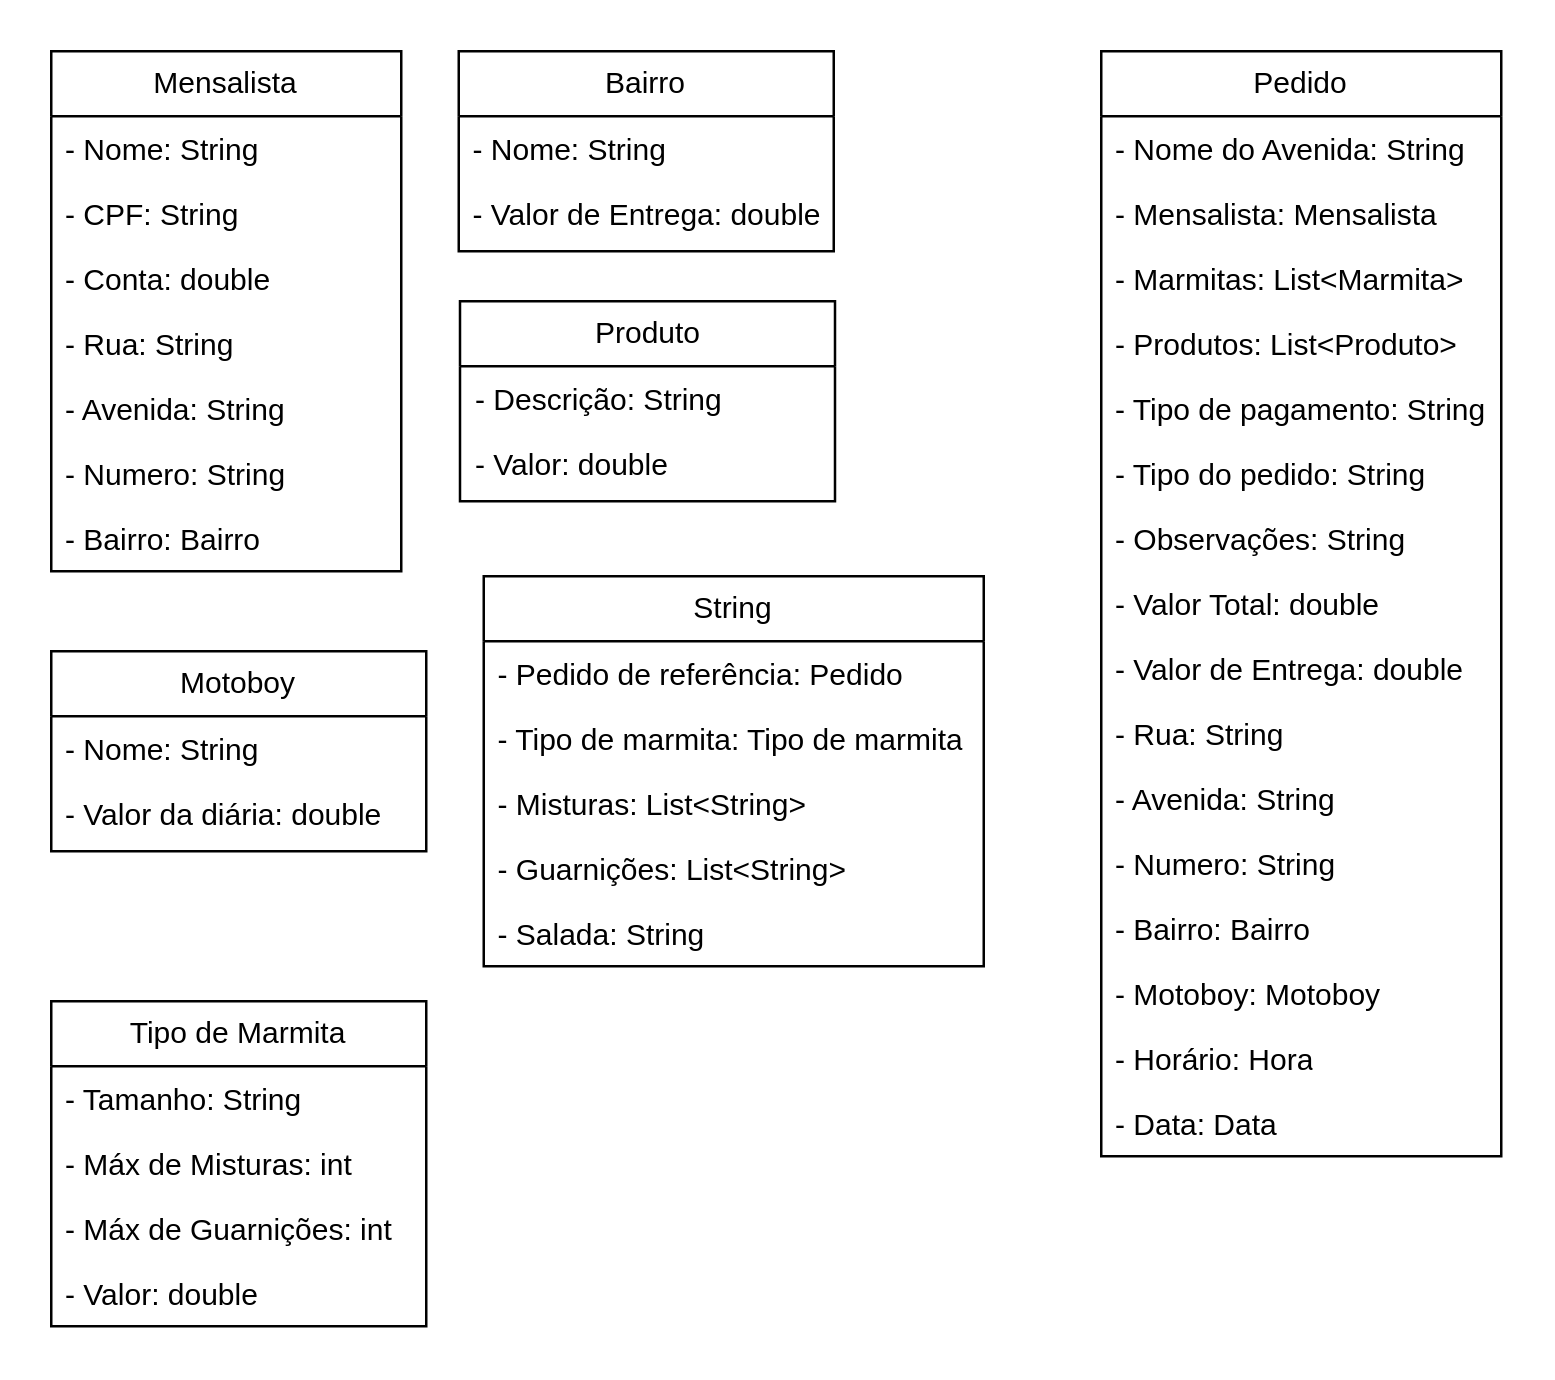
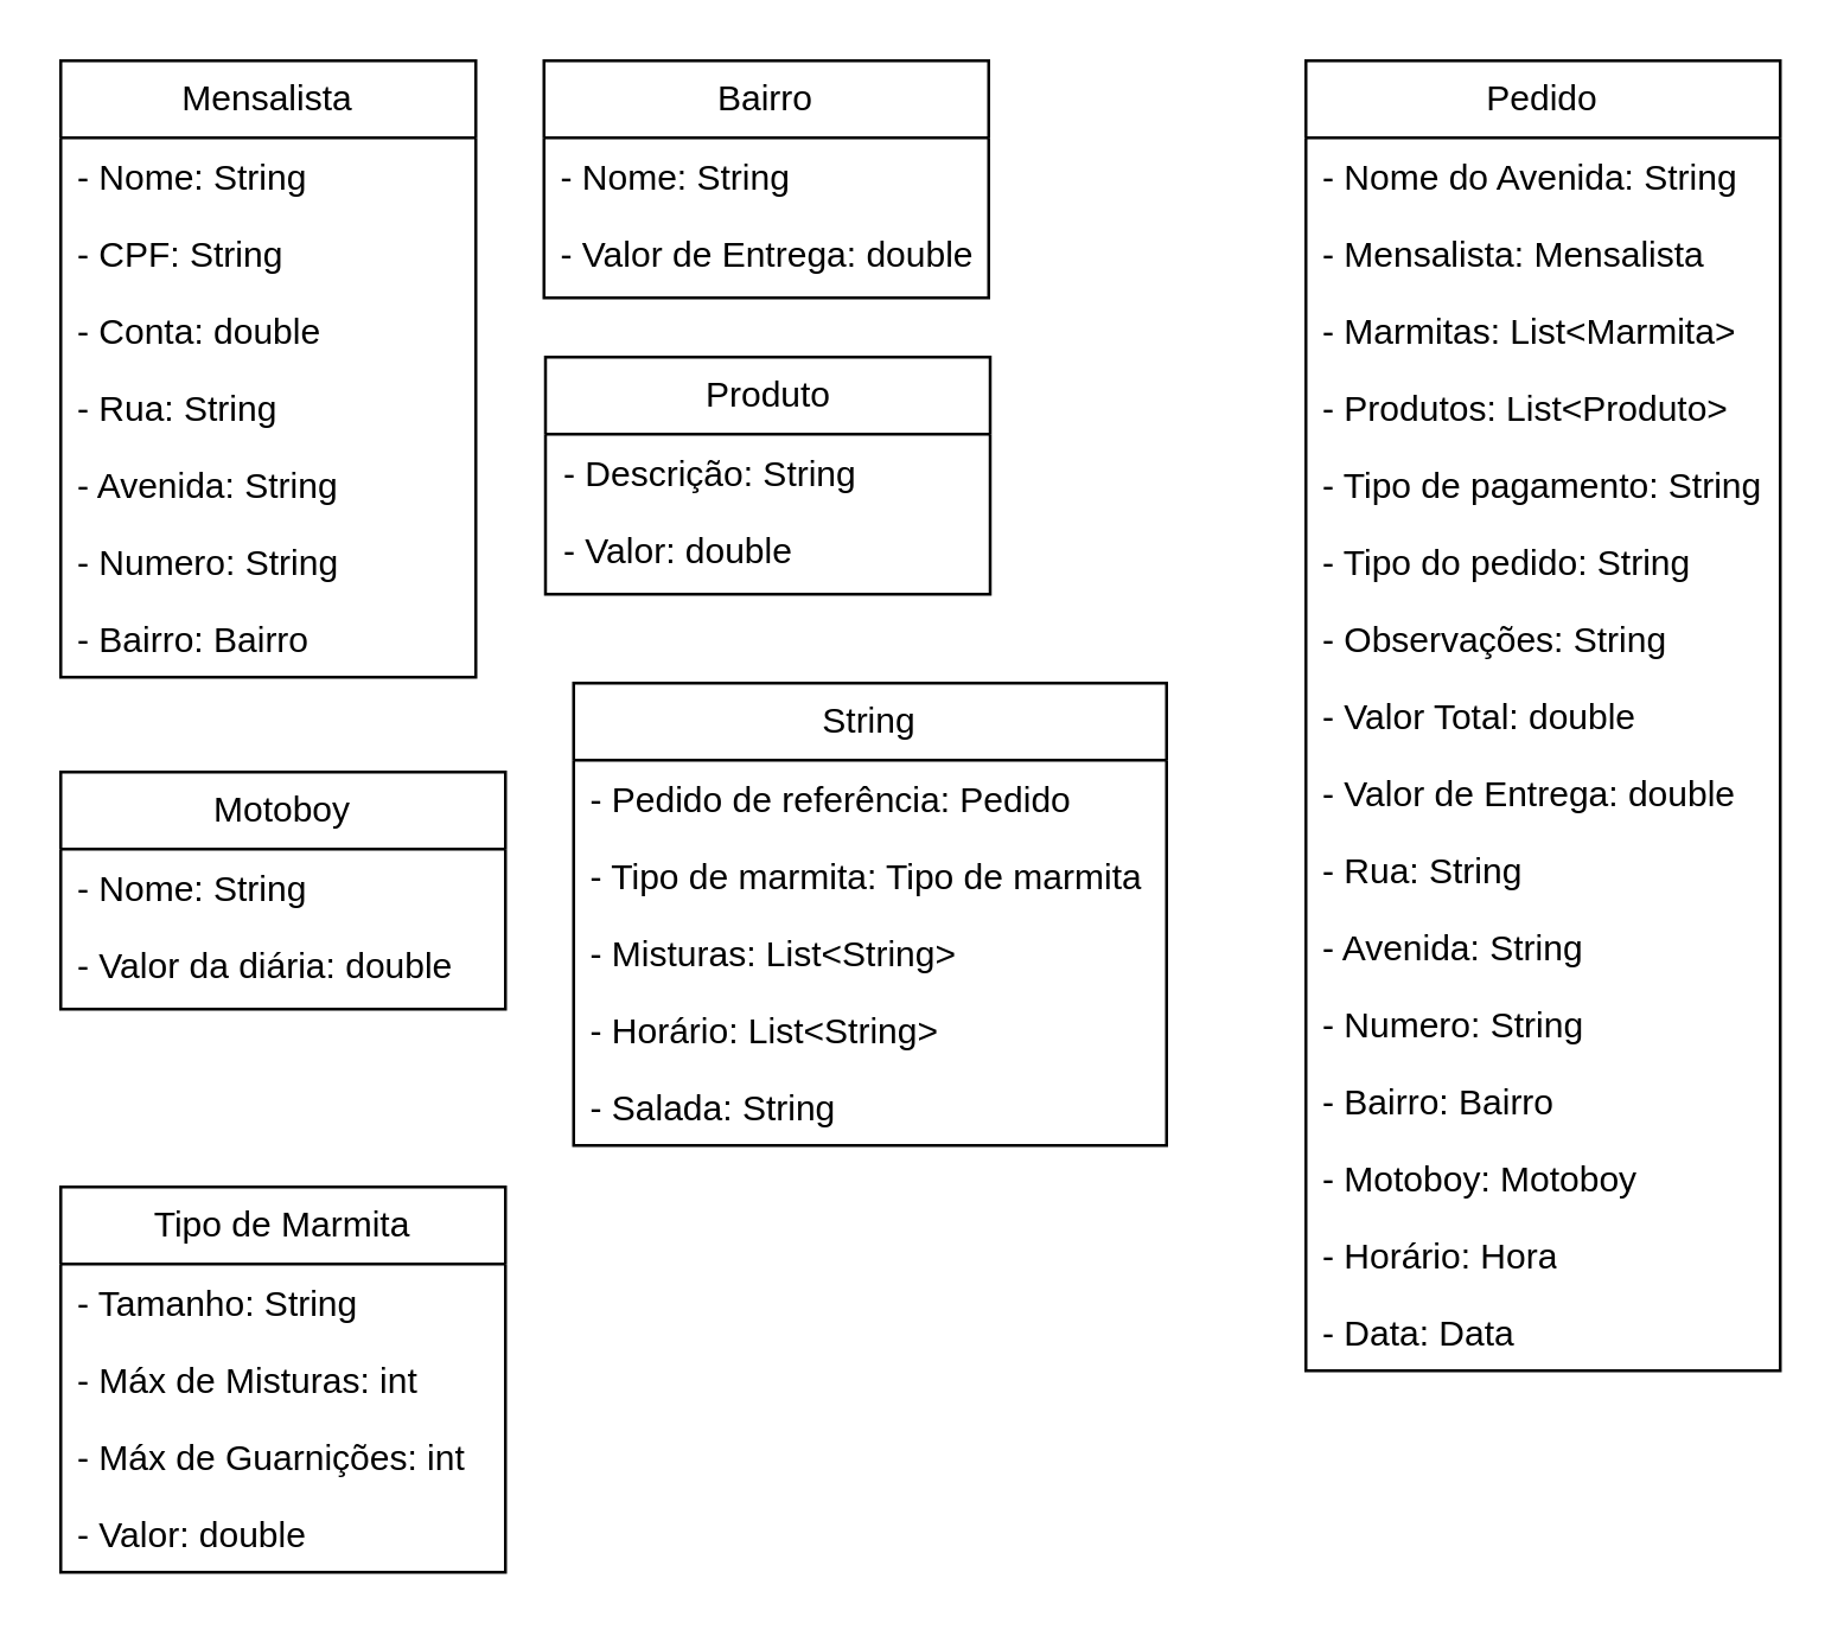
- <mxCell id="40" value="- Guarnições: List&amp;lt;String&amp;gt;" style="text;strokeColor=none;fillColor=none;align=left;verticalAlign=top;spacingLeft=4;spacingRight=4;overflow=hidden;rotatable=0;points=[[0,0.5],[1,0.5]];portConstraint=eastwest;whiteSpace=wrap;html=1;" vertex="1" parent="36"><mxGeometry y="104" width="200" height="26" as="geometry" /></mxCell>
+ <mxCell id="40" value="- Horário: List&amp;lt;String&amp;gt;" style="text;strokeColor=none;fillColor=none;align=left;verticalAlign=top;spacingLeft=4;spacingRight=4;overflow=hidden;rotatable=0;points=[[0,0.5],[1,0.5]];portConstraint=eastwest;whiteSpace=wrap;html=1;" vertex="1" parent="36"><mxGeometry y="104" width="200" height="26" as="geometry" /></mxCell>
